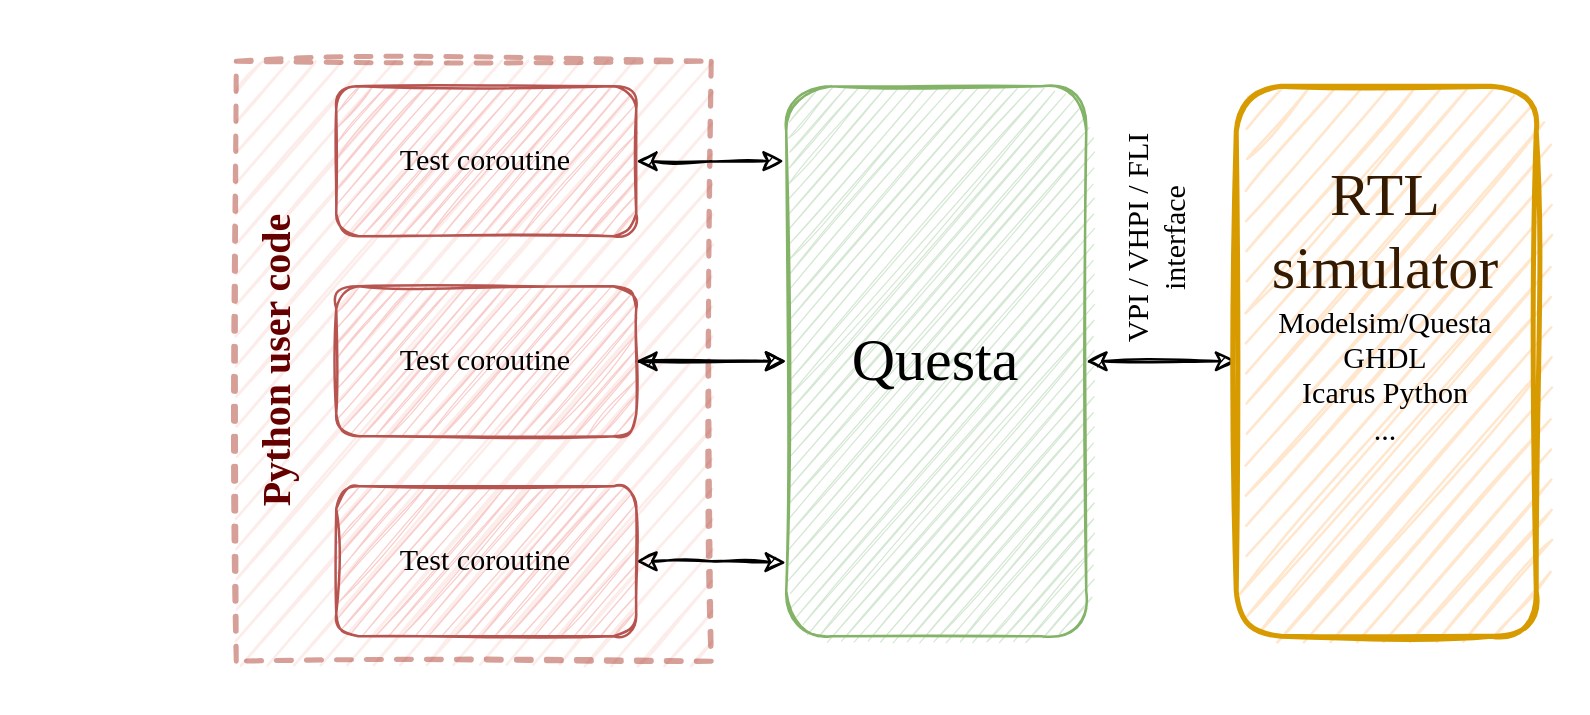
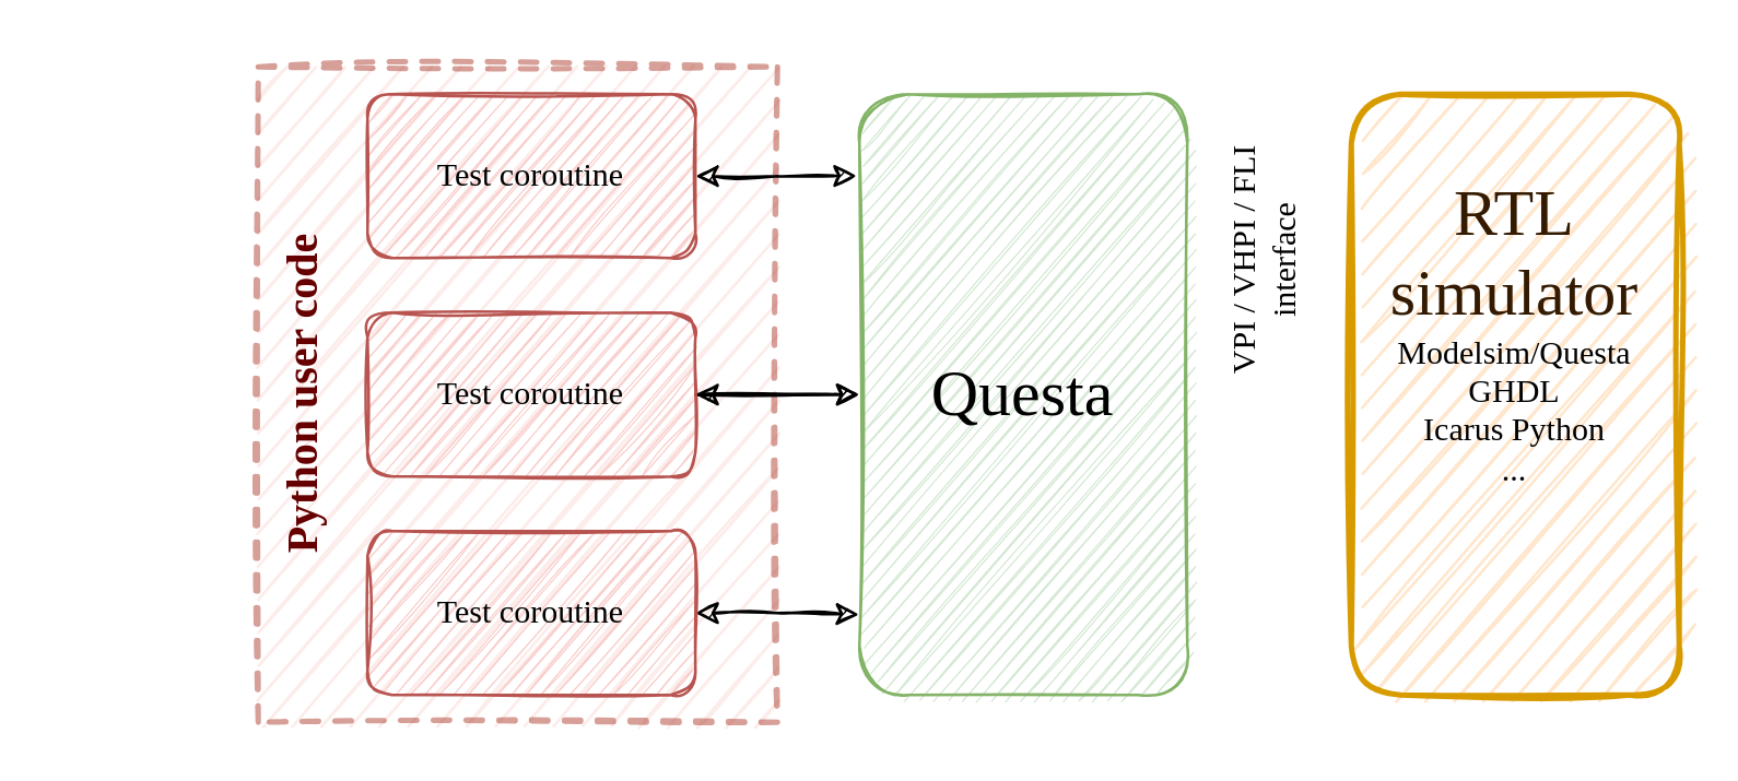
- <mxCell id="10" style="edgeStyle=orthogonalEdgeStyle;rounded=0;orthogonalLoop=1;jettySize=auto;html=1;exitX=1;exitY=0.5;exitDx=0;exitDy=0;entryX=0;entryY=0.5;entryDx=0;entryDy=0;startArrow=classic;startFill=1;sketch=1;shadow=0;sketchStyle=rough;" edge="1" parent="1" source="11" target="12"><mxGeometry relative="1" as="geometry" /></mxCell>
